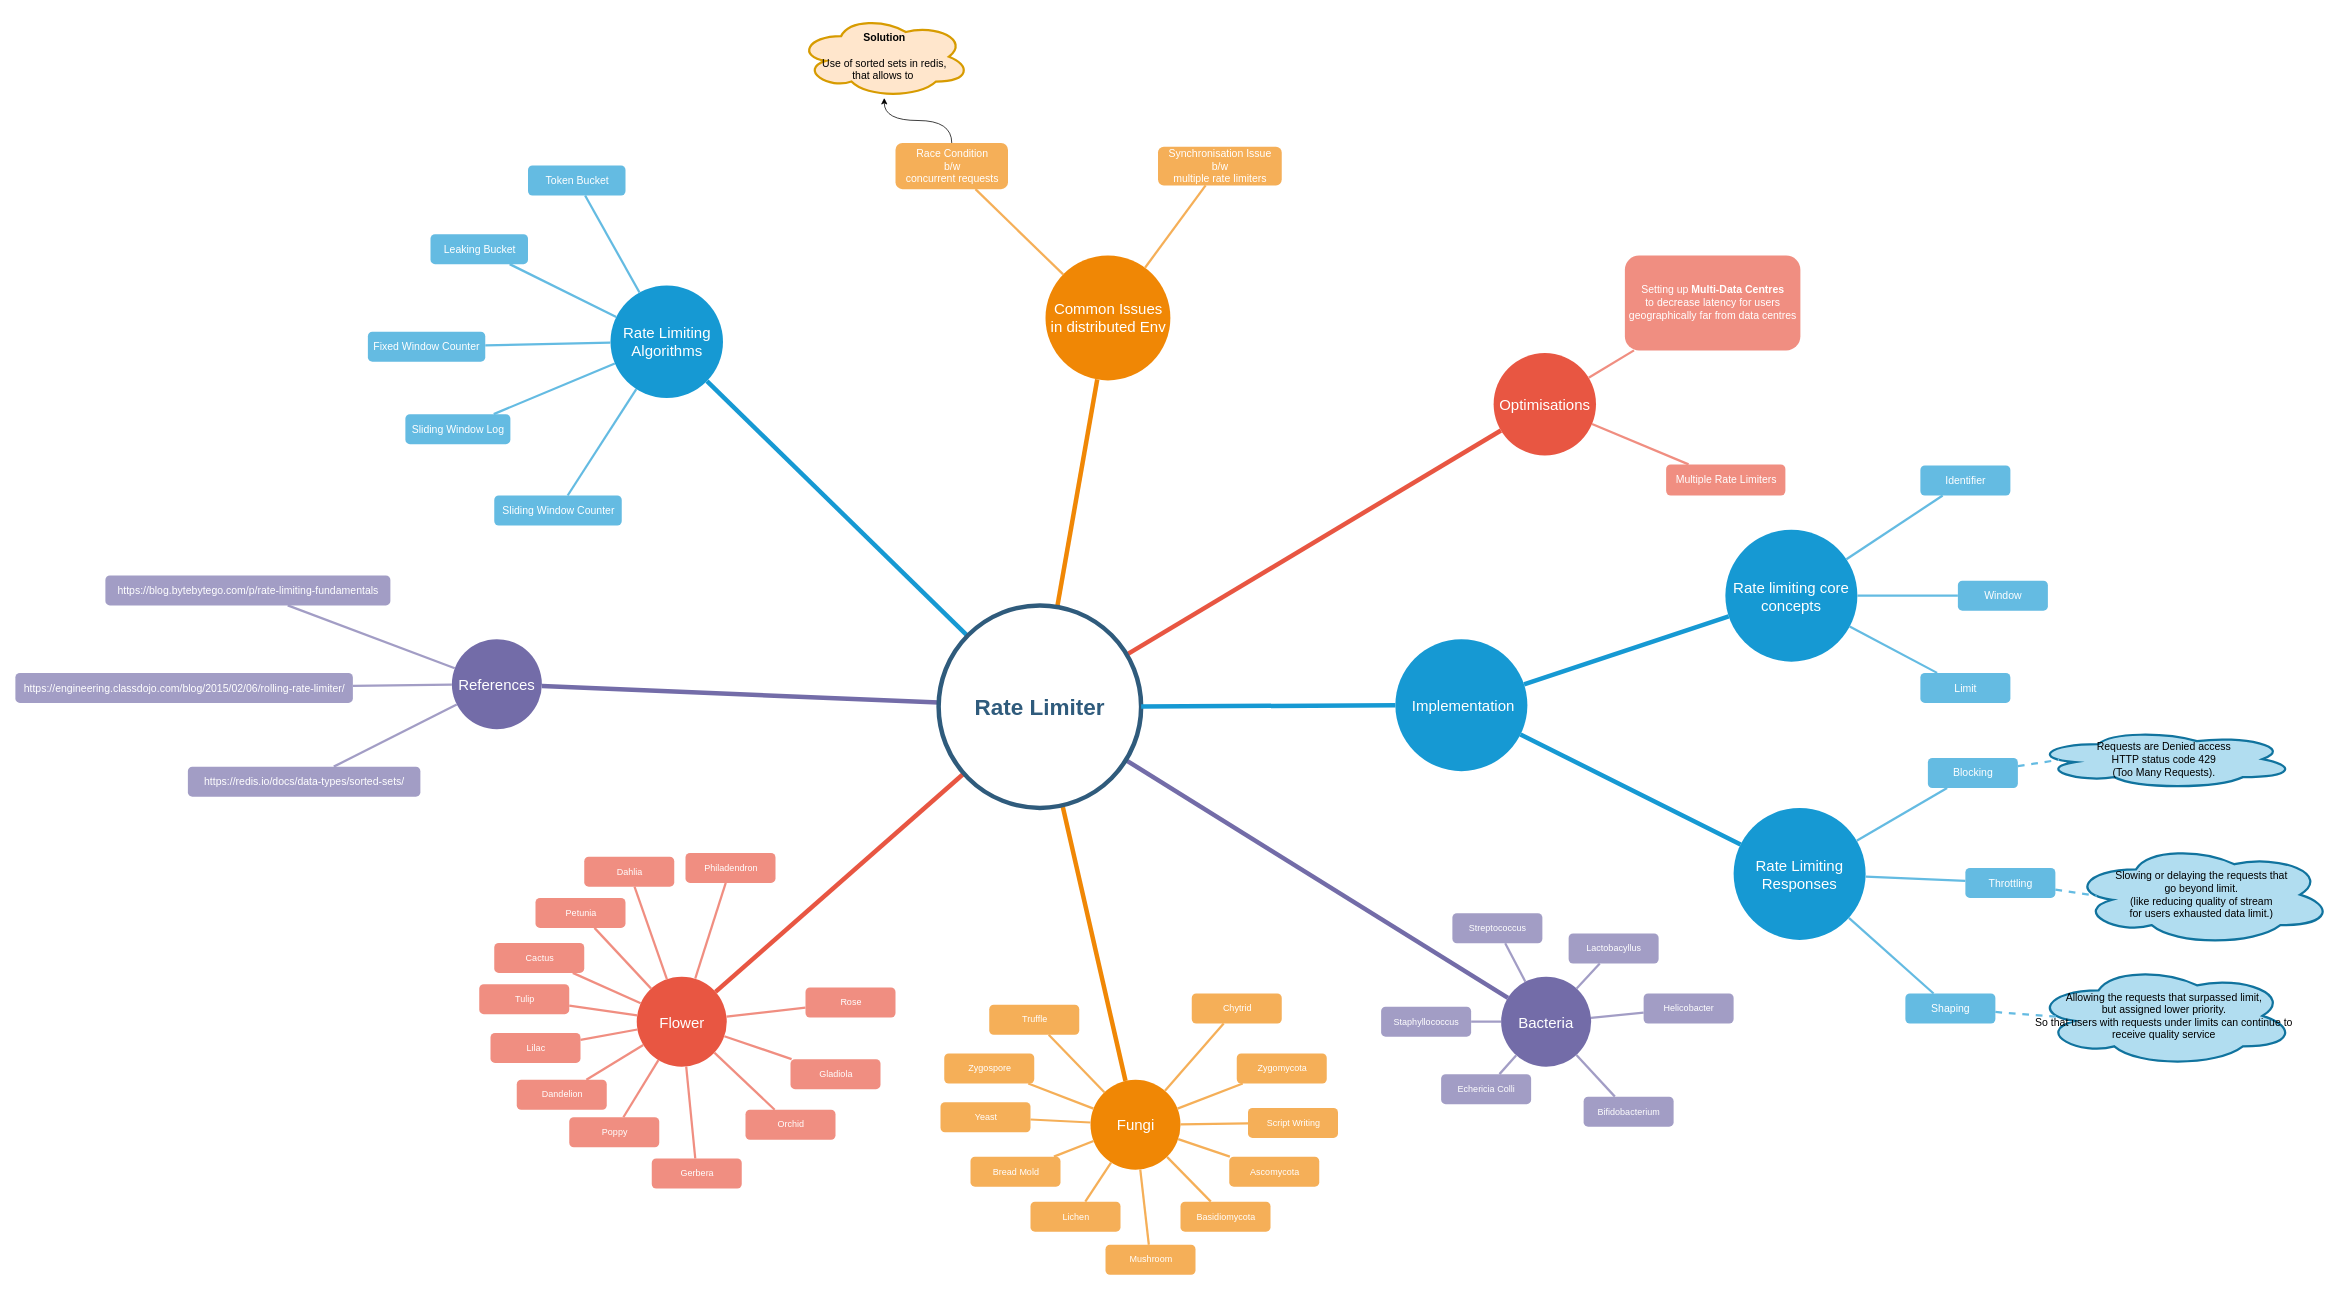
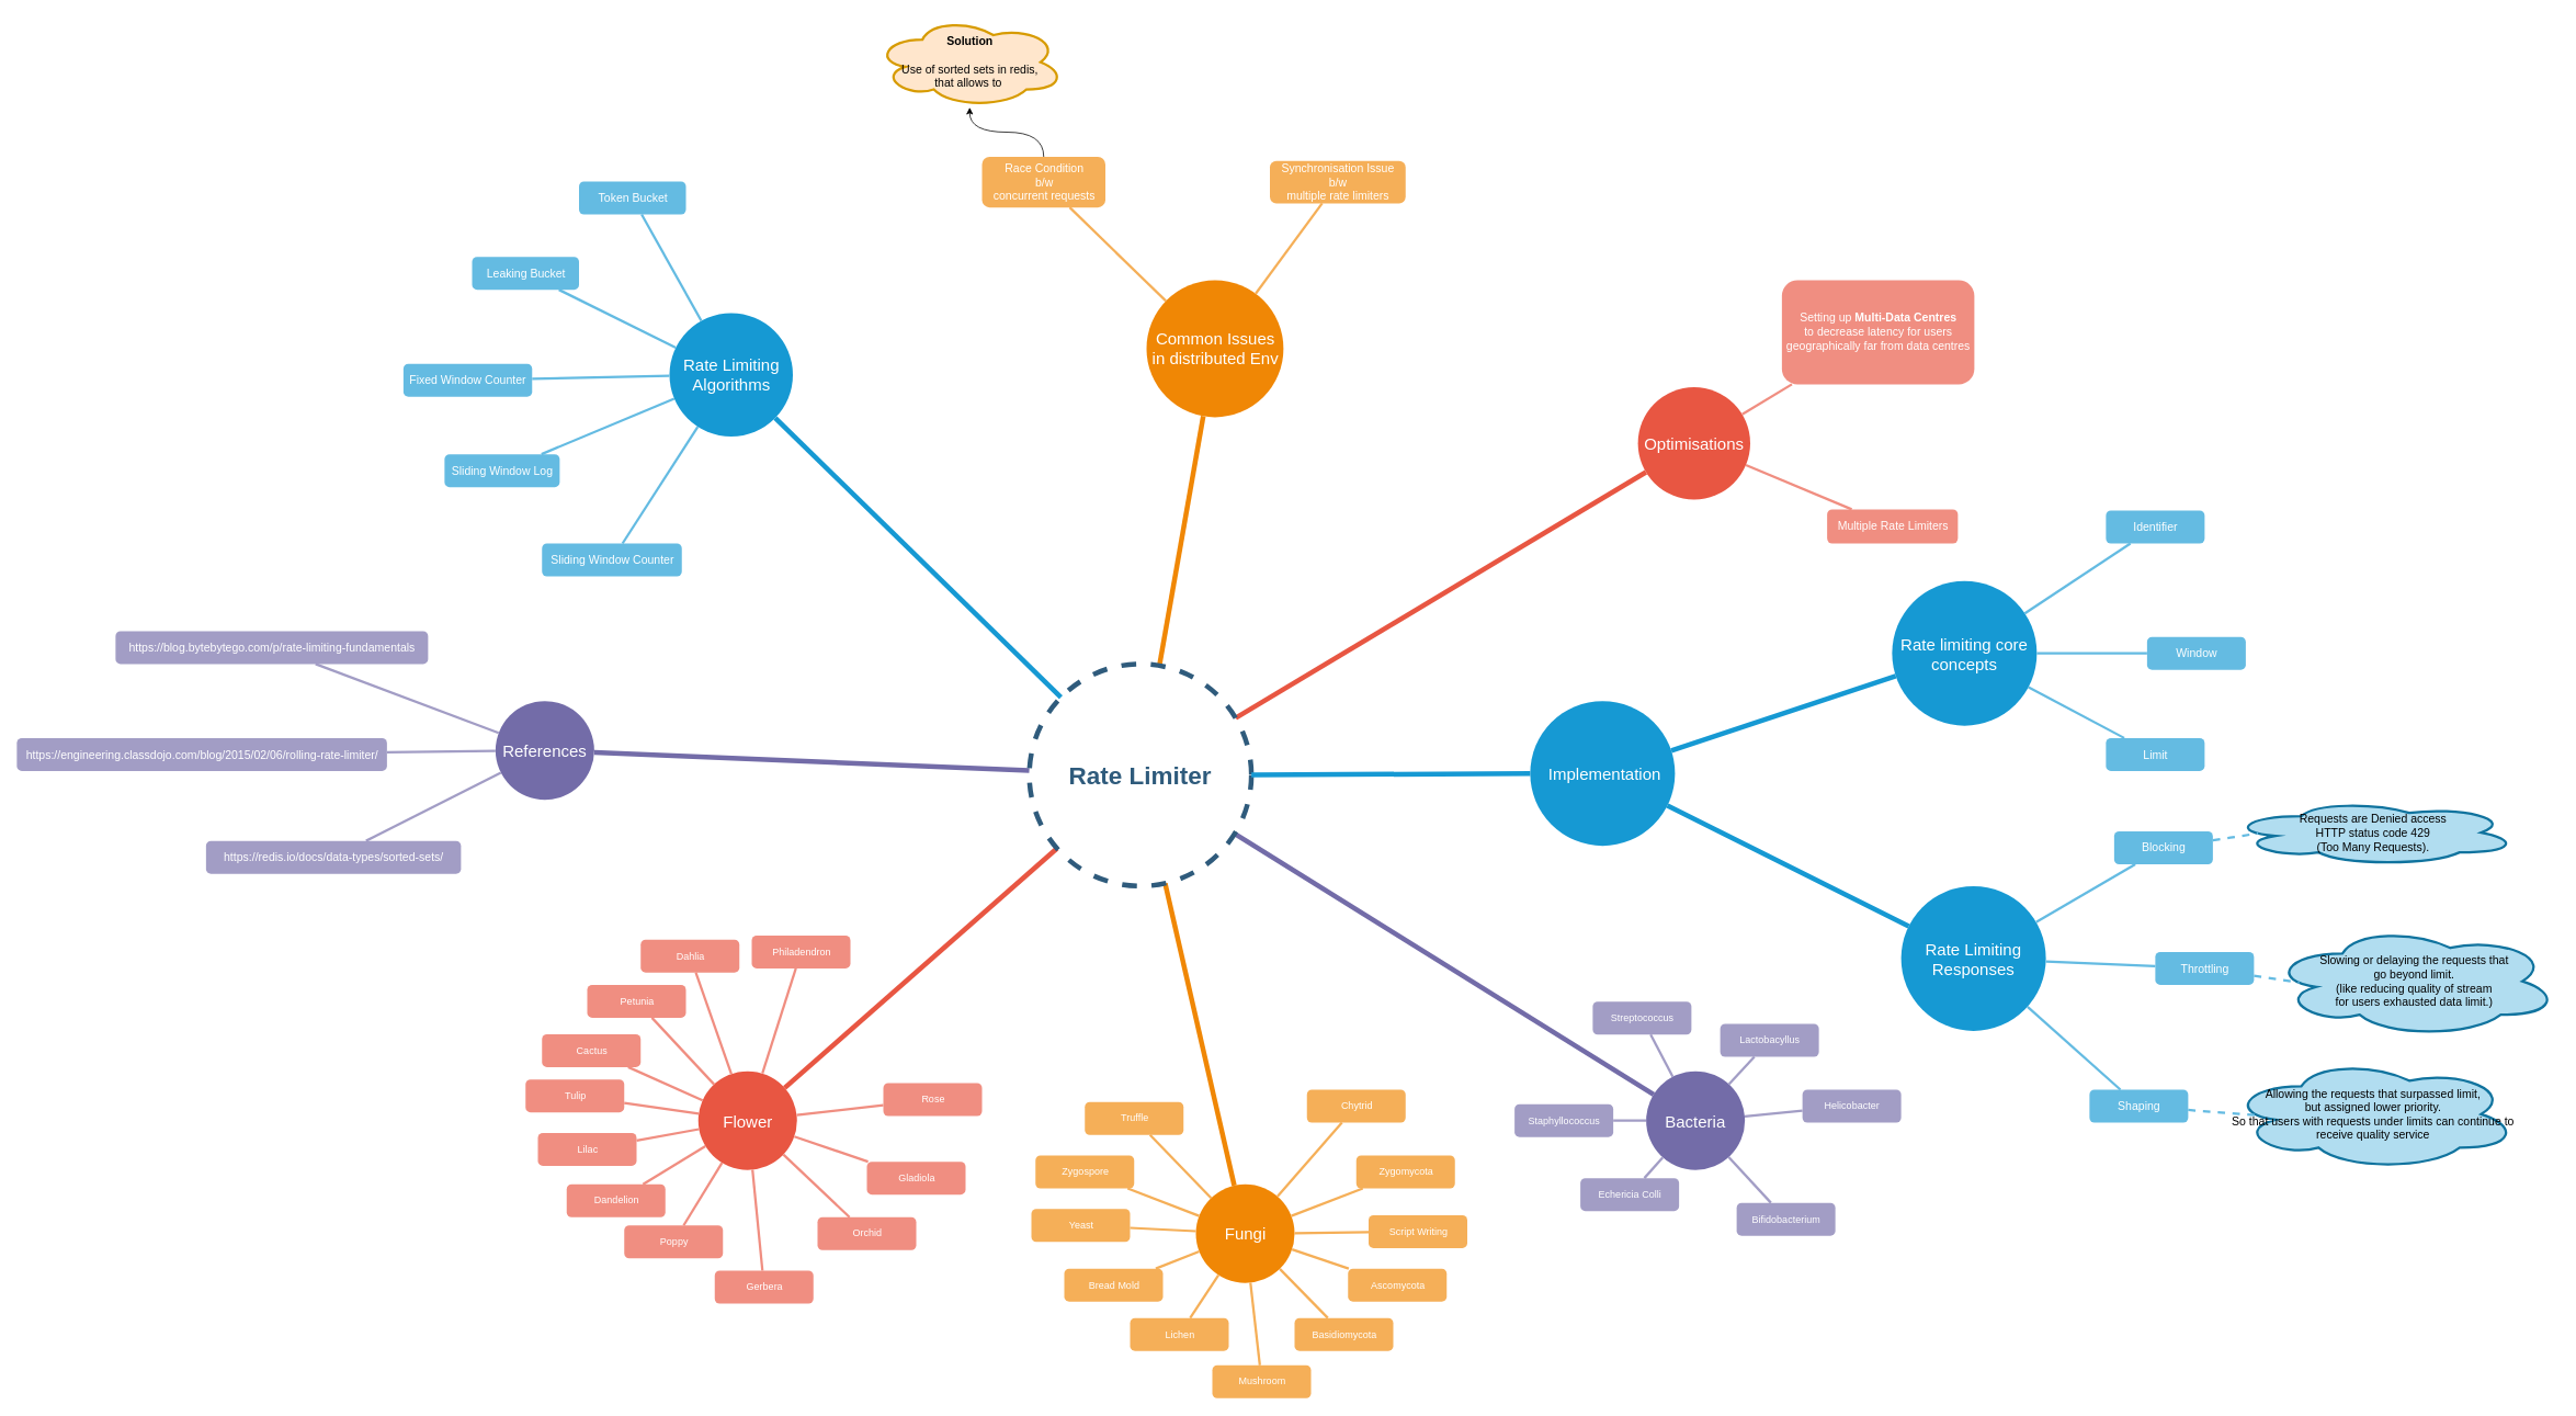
- <mxCell id="95" value="Rate Limiter" style="ellipse;whiteSpace=wrap;html=1;shadow=0;fontFamily=Helvetica;fontSize=30;fontColor=#2F5B7C;align=center;strokeColor=#2F5B7C;strokeWidth=6;fillColor=#FFFFFF;fontStyle=1;gradientColor=none;" parent="1" vertex="1"><mxGeometry x="1251" y="806.5" width="270" height="270" as="geometry" /></mxCell>
+ <mxCell id="95" value="Rate Limiter" style="ellipse;whiteSpace=wrap;html=1;shadow=0;fontFamily=Helvetica;fontSize=30;fontColor=#2F5B7C;align=center;strokeColor=#2F5B7C;strokeWidth=6;fillColor=#FFFFFF;fontStyle=1;gradientColor=none;dashed=1;" parent="1" vertex="1"><mxGeometry x="1251" y="806.5" width="270" height="270" as="geometry" /></mxCell>
